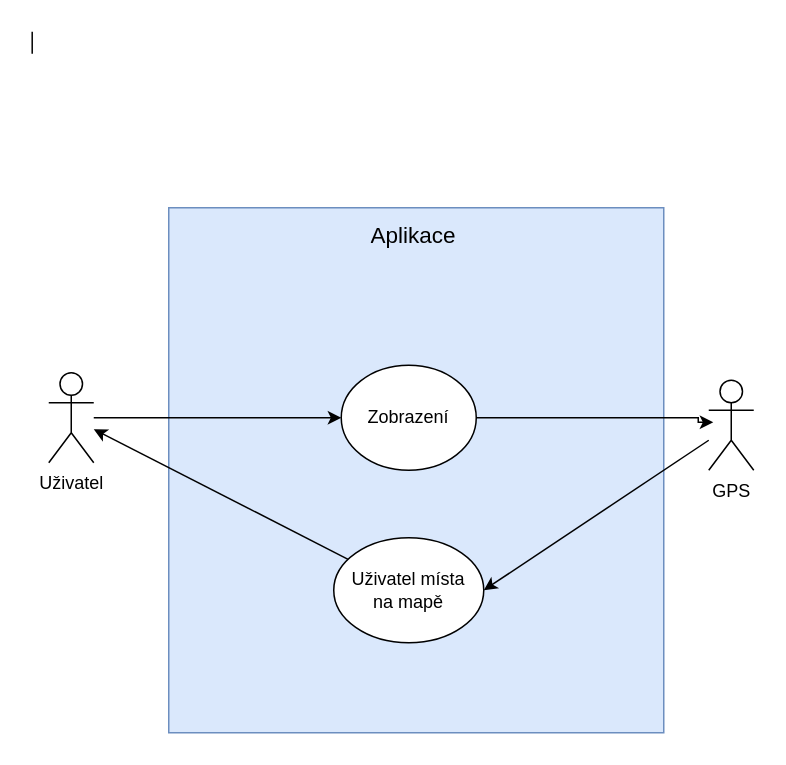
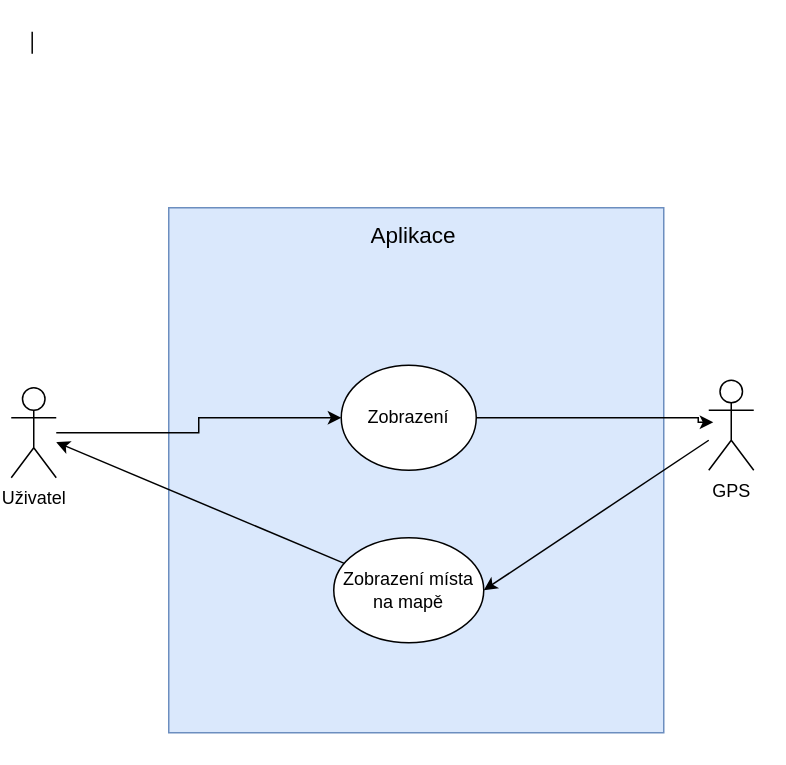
- <mxCell id="4" value="Uživatel" style="shape=umlActor;verticalLabelPosition=bottom;verticalAlign=top;html=1;outlineConnect=0;" parent="1" vertex="1"><mxGeometry x="32" y="248" width="30" height="60" as="geometry" /></mxCell>
+ <mxCell id="4" value="Uživatel" style="shape=umlActor;verticalLabelPosition=bottom;verticalAlign=top;html=1;outlineConnect=0;" parent="1" vertex="1"><mxGeometry x="7" y="258" width="30" height="60" as="geometry" /></mxCell>
- <mxCell id="8" value="&lt;div&gt;Uživatel místa&lt;/div&gt;&lt;div&gt;na mapě&lt;br&gt;&lt;/div&gt;" style="ellipse;whiteSpace=wrap;html=1;" vertex="1" parent="1"><mxGeometry x="222" y="358" width="100" height="70" as="geometry" /></mxCell>
+ <mxCell id="8" value="&lt;div&gt;Zobrazení místa&lt;/div&gt;&lt;div&gt;na mapě&lt;br&gt;&lt;/div&gt;" style="ellipse;whiteSpace=wrap;html=1;" vertex="1" parent="1"><mxGeometry x="222" y="358" width="100" height="70" as="geometry" /></mxCell>
